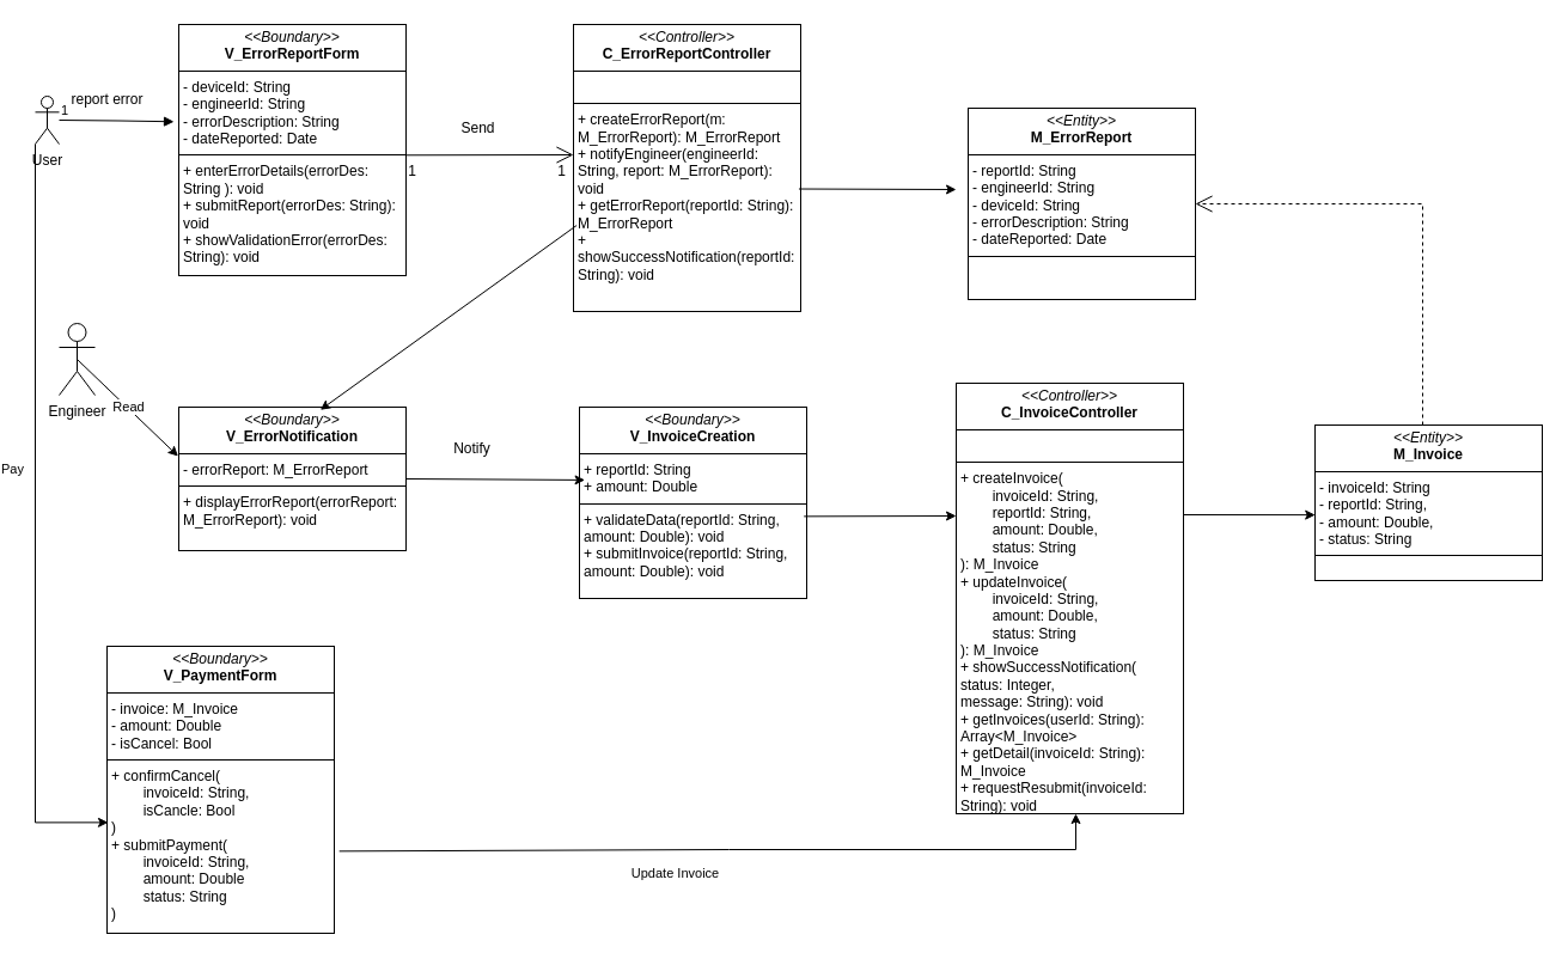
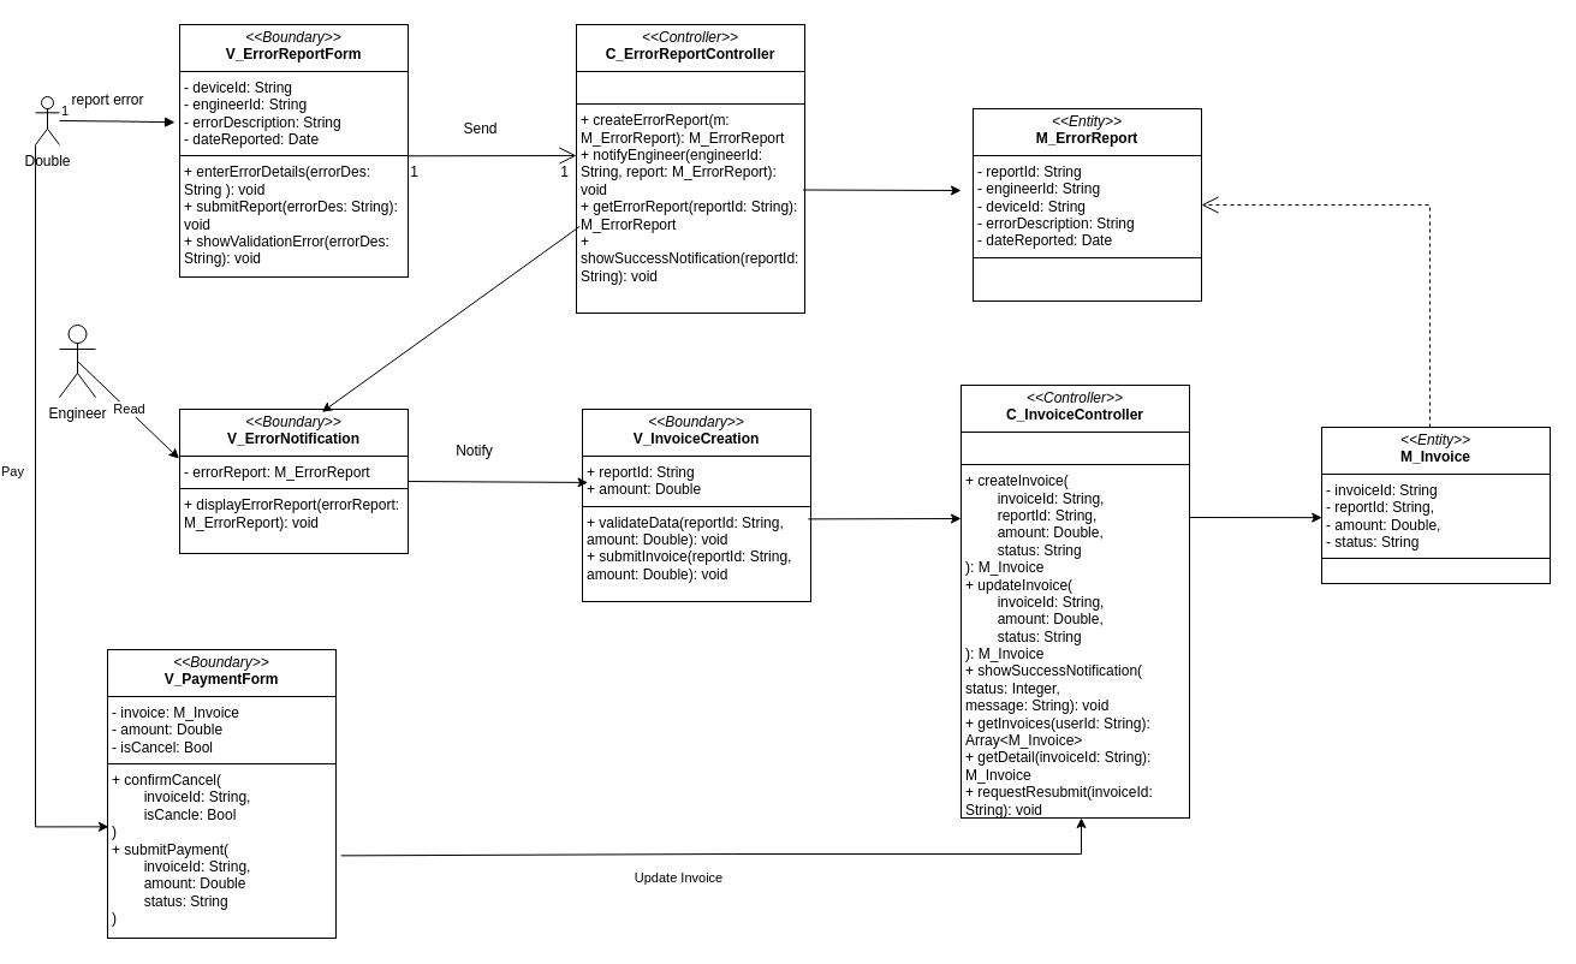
- <mxCell id="2" value="User&lt;div&gt;&lt;br&gt;&lt;/div&gt;" style="shape=umlActor;verticalLabelPosition=bottom;verticalAlign=top;html=1;" parent="1" vertex="1"><mxGeometry x="20" y="80" width="20" height="40" as="geometry" /></mxCell>
+ <mxCell id="2" value="Double&lt;div&gt;&lt;br&gt;&lt;/div&gt;" style="shape=umlActor;verticalLabelPosition=bottom;verticalAlign=top;html=1;" parent="1" vertex="1"><mxGeometry x="20" y="80" width="20" height="40" as="geometry" /></mxCell>
